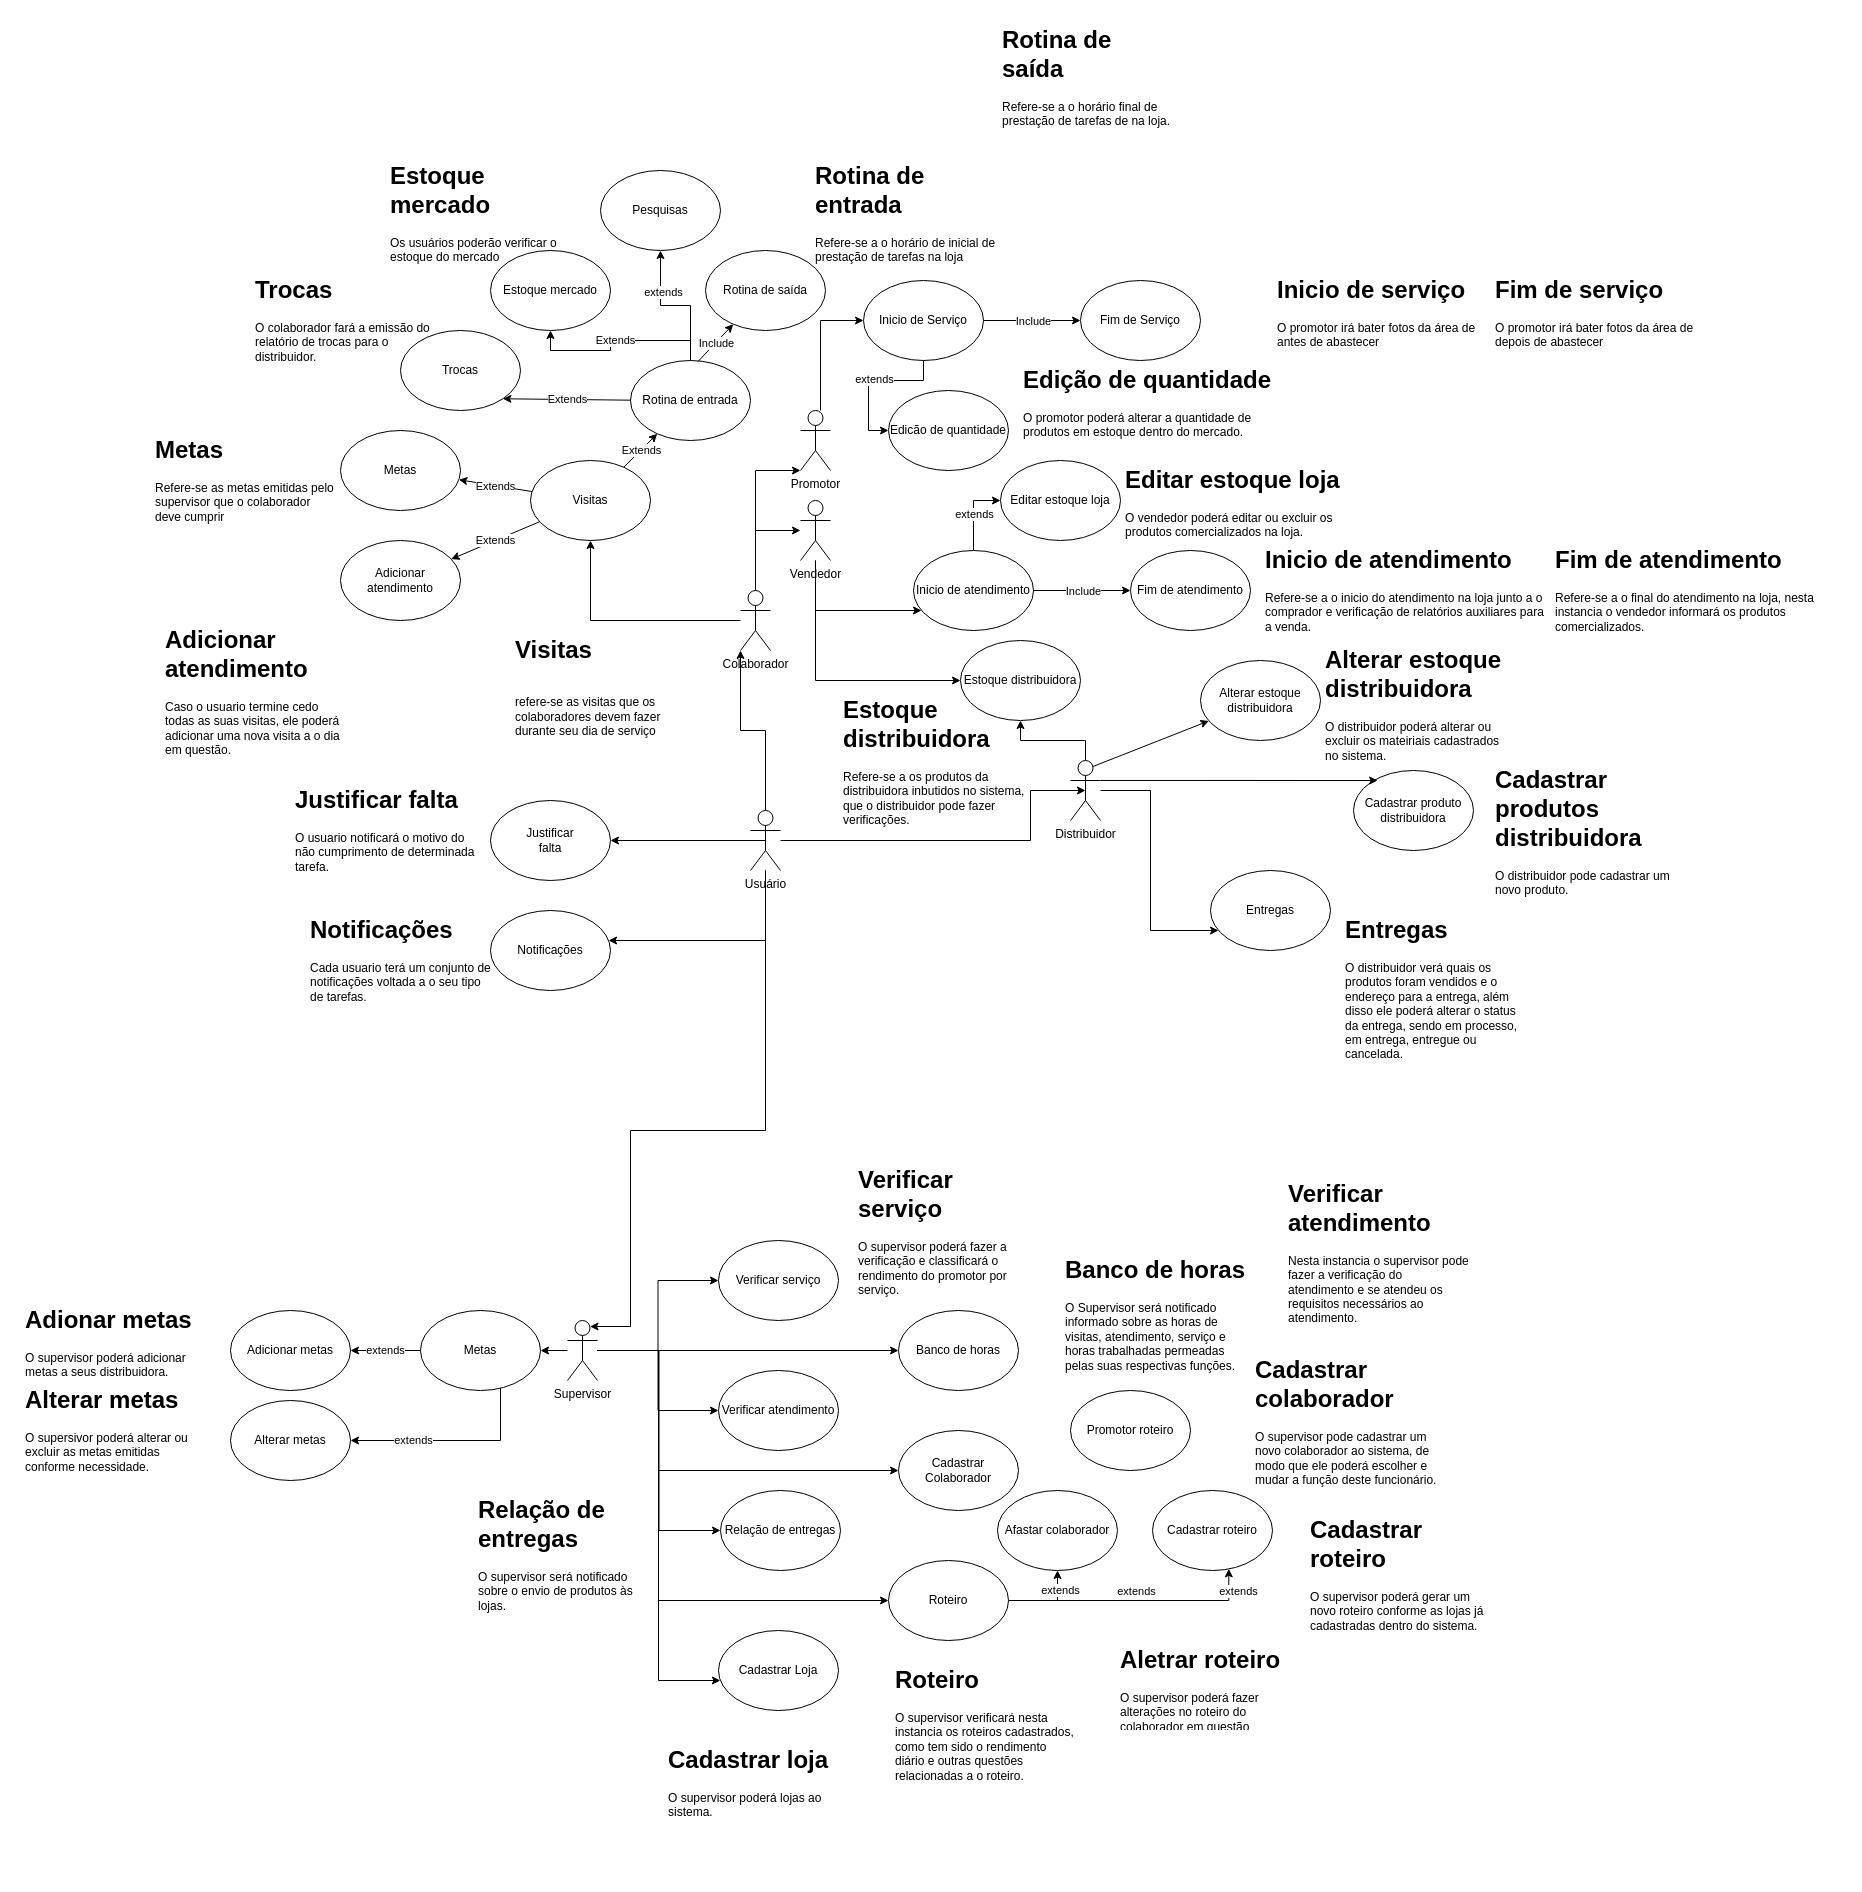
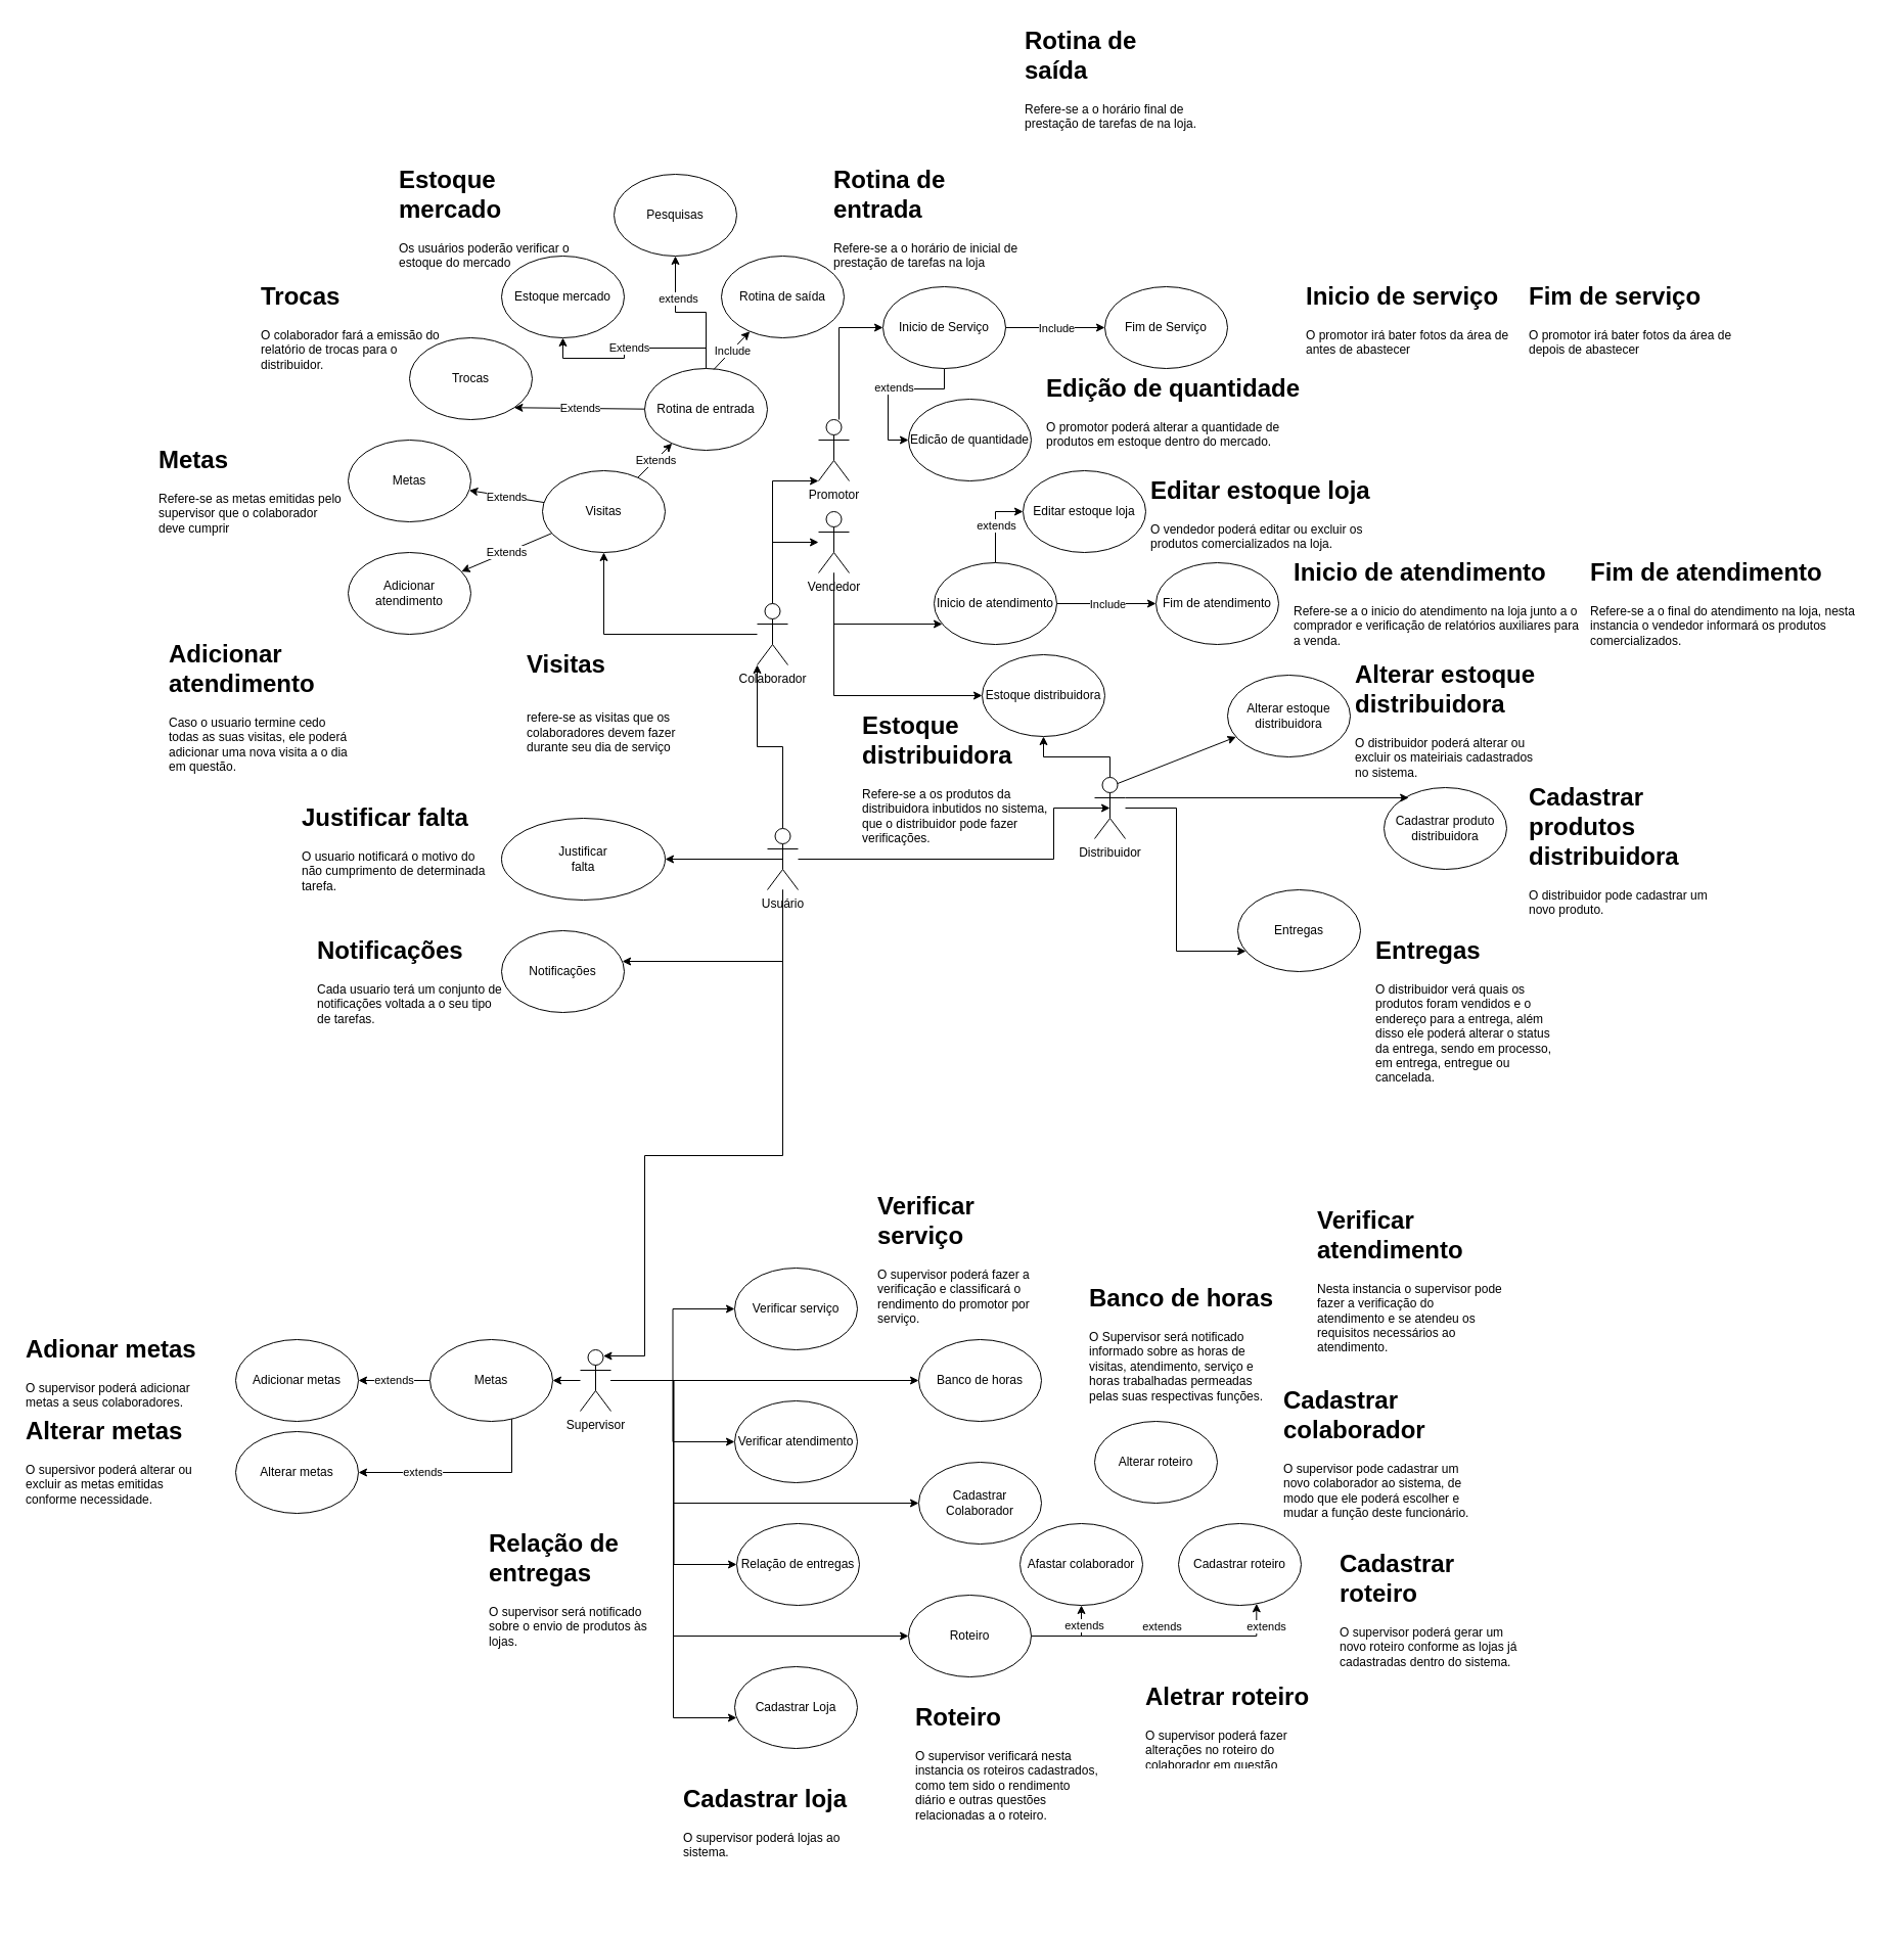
- <mxCell id="35" value="Justificar&lt;br&gt;falta" style="ellipse;whiteSpace=wrap;html=1;" vertex="1" parent="1"><mxGeometry x="490" y="800" width="120" height="80" as="geometry" /></mxCell>
+ <mxCell id="35" value="Justificar&lt;br&gt;falta" style="ellipse;whiteSpace=wrap;html=1;" vertex="1" parent="1"><mxGeometry x="490" y="800" width="160" height="80" as="geometry" /></mxCell>
- <mxCell id="83" value="&lt;h1&gt;Adionar metas&lt;/h1&gt;&lt;div&gt;O supervisor poderá adicionar metas a seus distribuidora.&lt;/div&gt;" style="text;html=1;strokeColor=none;fillColor=none;spacing=5;spacingTop=-20;whiteSpace=wrap;overflow=hidden;rounded=0;" vertex="1" parent="1"><mxGeometry x="20" y="1300" width="190" height="90" as="geometry" /></mxCell>
+ <mxCell id="83" value="&lt;h1&gt;Adionar metas&lt;/h1&gt;&lt;div&gt;O supervisor poderá adicionar metas a seus colaboradores.&lt;/div&gt;" style="text;html=1;strokeColor=none;fillColor=none;spacing=5;spacingTop=-20;whiteSpace=wrap;overflow=hidden;rounded=0;" vertex="1" parent="1"><mxGeometry x="20" y="1300" width="190" height="90" as="geometry" /></mxCell>
- <mxCell id="78" value="Promotor roteiro" style="ellipse;whiteSpace=wrap;html=1;" vertex="1" parent="1"><mxGeometry x="1070" y="1390" width="120" height="80" as="geometry" /></mxCell>
+ <mxCell id="78" value="Alterar roteiro" style="ellipse;whiteSpace=wrap;html=1;" vertex="1" parent="1"><mxGeometry x="1070" y="1390" width="120" height="80" as="geometry" /></mxCell>
